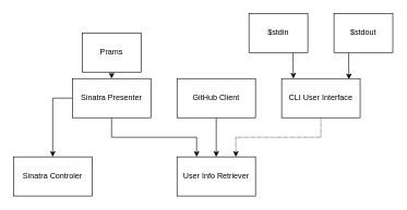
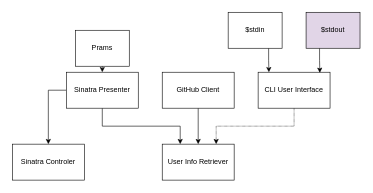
- <mxCell id="14" value="&lt;div&gt;$stdout&lt;/div&gt;" style="whiteSpace=wrap;html=1;" vertex="1" parent="1"><mxGeometry x="510" y="20" width="90" height="60" as="geometry" /></mxCell>
+ <mxCell id="14" value="&lt;div&gt;$stdout&lt;/div&gt;" style="whiteSpace=wrap;html=1;fillColor=#e1d5e7;" vertex="1" parent="1"><mxGeometry x="510" y="20" width="90" height="60" as="geometry" /></mxCell>
